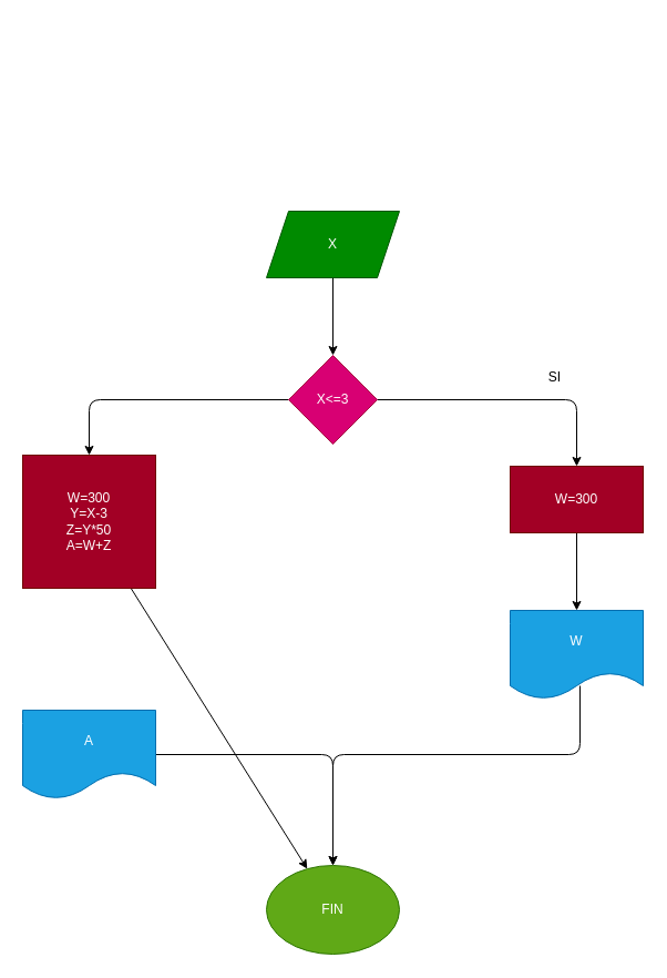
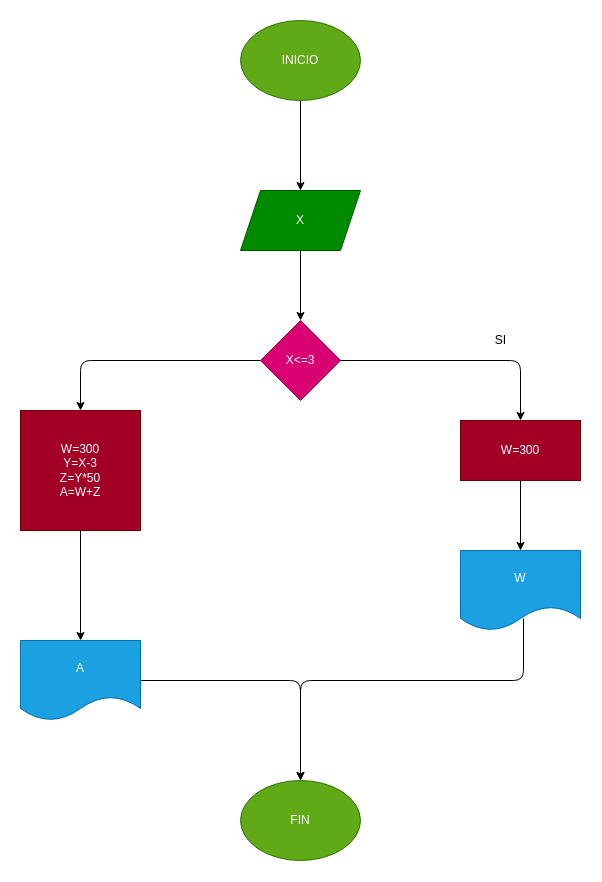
+ <mxCell id="3" value="INICIO" style="ellipse;whiteSpace=wrap;html=1;fillColor=#60a917;fontColor=#ffffff;strokeColor=#2D7600;" vertex="1" parent="1"><mxGeometry x="240" width="120" height="80" as="geometry" y="20" /></mxCell>
+ <mxCell id="2" value="" style="edgeStyle=none;html=1;" edge="1" parent="1" source="3" target="5"><mxGeometry relative="1" as="geometry" /></mxCell>
- <mxCell id="12" value="" style="edgeStyle=none;html=1;" edge="1" parent="1" source="13" target="18"><mxGeometry relative="1" as="geometry" /></mxCell>
+ <mxCell id="12" value="" style="edgeStyle=none;html=1;" edge="1" parent="1" source="13" target="17"><mxGeometry relative="1" as="geometry" /></mxCell>
